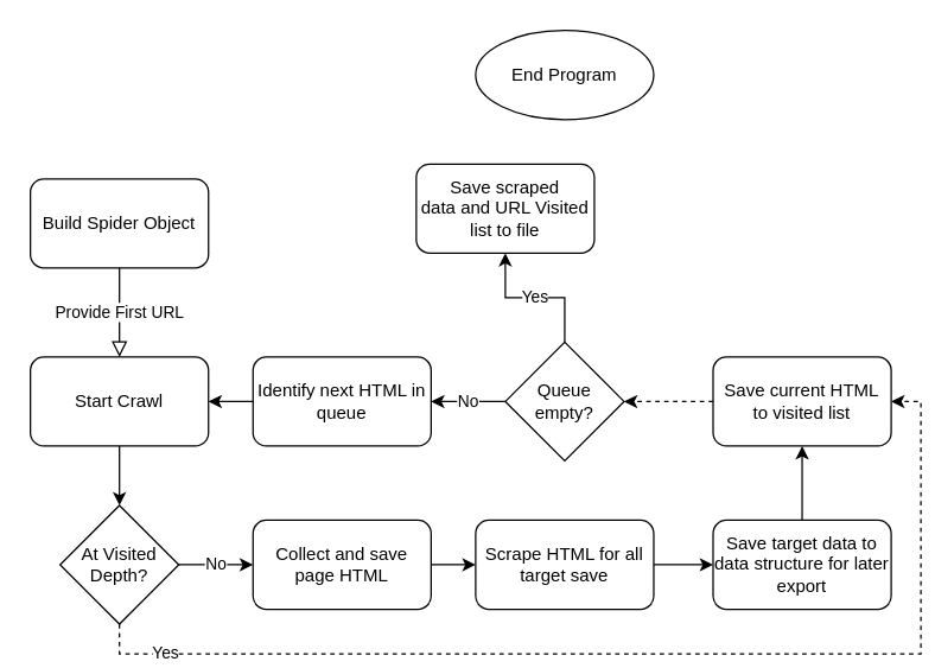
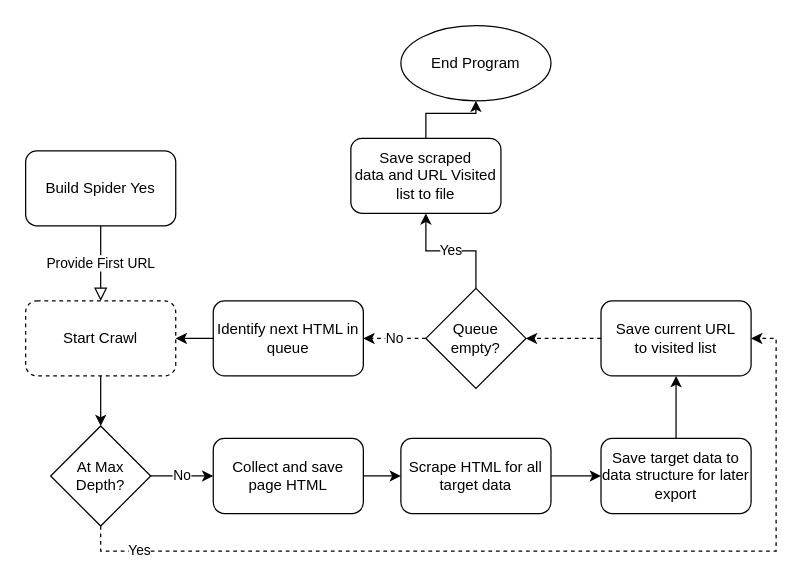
+ <mxCell id="17" value="" style="edgeStyle=orthogonalEdgeStyle;rounded=0;orthogonalLoop=1;jettySize=auto;html=1;labelBackgroundColor=default;" edge="1" parent="1" source="18" target="19"><mxGeometry relative="1" as="geometry" /></mxCell>
- <mxCell id="2" value="Build Spider Object" style="rounded=1;whiteSpace=wrap;html=1;" vertex="1" parent="1"><mxGeometry x="20" y="120" width="120" height="60" as="geometry" /></mxCell>
+ <mxCell id="2" value="Build Spider Yes" style="rounded=1;whiteSpace=wrap;html=1;" vertex="1" parent="1"><mxGeometry x="20" y="120" width="120" height="60" as="geometry" /></mxCell>
- <mxCell id="5" value="Start Crawl" style="rounded=1;whiteSpace=wrap;html=1;" vertex="1" parent="1"><mxGeometry x="20" y="240" width="120" height="60" as="geometry" /></mxCell>
+ <mxCell id="5" value="Start Crawl" style="rounded=1;whiteSpace=wrap;html=1;dashed=1;" vertex="1" parent="1"><mxGeometry x="20" y="240" width="120" height="60" as="geometry" /></mxCell>
- <mxCell id="21" value="No" style="edgeStyle=orthogonalEdgeStyle;rounded=0;orthogonalLoop=1;jettySize=auto;html=1;labelBackgroundColor=default;entryX=1;entryY=0.5;entryDx=0;entryDy=0;" edge="1" parent="1" source="22" target="16"><mxGeometry relative="1" as="geometry"><mxPoint x="300" y="270" as="targetPoint" /></mxGeometry></mxCell>
+ <mxCell id="21" value="No" style="edgeStyle=orthogonalEdgeStyle;rounded=0;orthogonalLoop=1;jettySize=auto;html=1;labelBackgroundColor=default;entryX=1;entryY=0.5;entryDx=0;entryDy=0;dashed=1;" edge="1" parent="1" source="22" target="16"><mxGeometry relative="1" as="geometry"><mxPoint x="300" y="270" as="targetPoint" /></mxGeometry></mxCell>
- <mxCell id="24" value="&lt;div&gt;Save current HTML&lt;/div&gt;&lt;div&gt;to visited list&lt;br&gt;&lt;/div&gt;" style="whiteSpace=wrap;html=1;rounded=1;" vertex="1" parent="1"><mxGeometry x="480" y="240" width="120" height="60" as="geometry" /></mxCell>
+ <mxCell id="24" value="&lt;div&gt;Save current URL&lt;/div&gt;&lt;div&gt;to visited list&lt;br&gt;&lt;/div&gt;" style="whiteSpace=wrap;html=1;rounded=1;" vertex="1" parent="1"><mxGeometry x="480" y="240" width="120" height="60" as="geometry" /></mxCell>
- <mxCell id="8" value="&lt;div&gt;At Visited&lt;/div&gt;&lt;div&gt;Depth?&lt;/div&gt;" style="rhombus;whiteSpace=wrap;html=1;" vertex="1" parent="1"><mxGeometry x="40" y="340" width="80" height="80" as="geometry" /></mxCell>
+ <mxCell id="8" value="&lt;div&gt;At Max&lt;/div&gt;&lt;div&gt;Depth?&lt;/div&gt;" style="rhombus;whiteSpace=wrap;html=1;" vertex="1" parent="1"><mxGeometry x="40" y="340" width="80" height="80" as="geometry" /></mxCell>
- <mxCell id="12" value="Scrape HTML for all target save" style="whiteSpace=wrap;html=1;rounded=1;" vertex="1" parent="1"><mxGeometry x="320" y="350" width="120" height="60" as="geometry" /></mxCell>
+ <mxCell id="12" value="Scrape HTML for all target data" style="whiteSpace=wrap;html=1;rounded=1;" vertex="1" parent="1"><mxGeometry x="320" y="350" width="120" height="60" as="geometry" /></mxCell>
